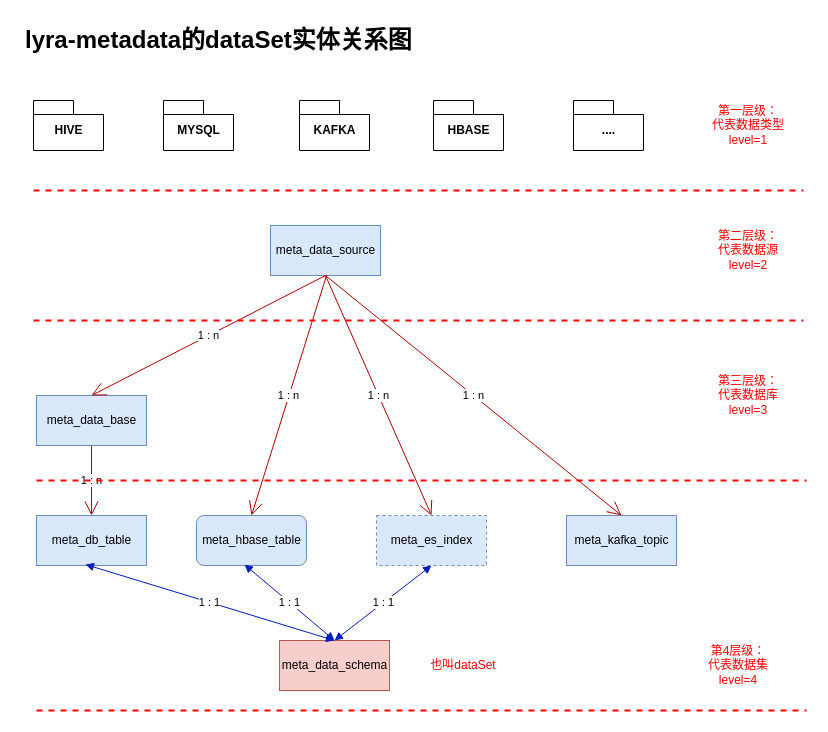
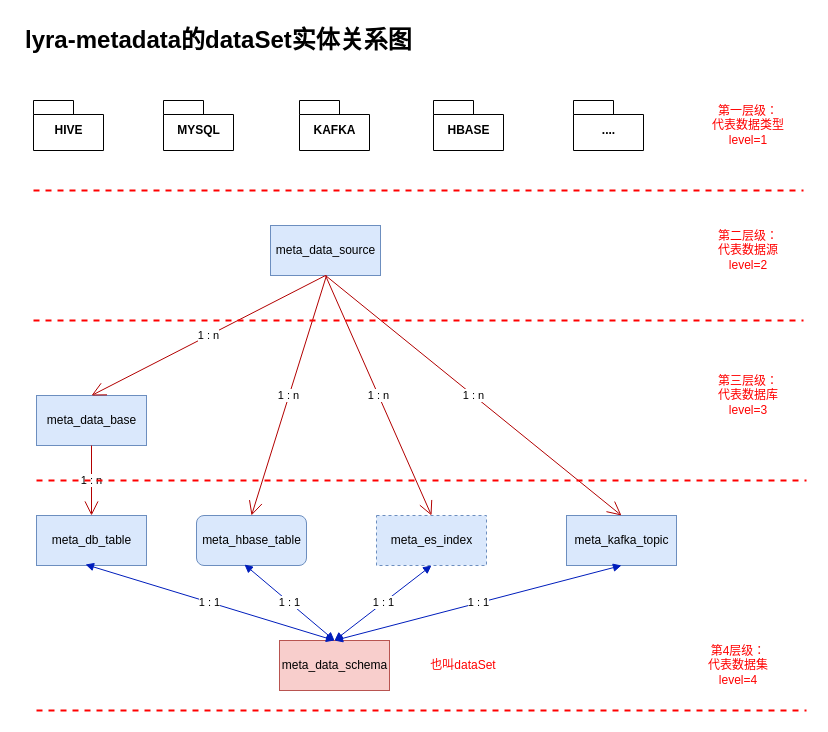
+ <mxCell id="15" value="1 : 1" style="endArrow=block;startArrow=block;endFill=1;startFill=1;html=1;rounded=0;fillColor=#0050ef;strokeColor=#001DBC;entryX=0.5;entryY=0;entryDx=0;entryDy=0;exitX=0.5;exitY=1;exitDx=0;exitDy=0;" edge="1" parent="1" source="8" target="2"><mxGeometry width="160" relative="1" as="geometry"><mxPoint x="94.95" y="574" as="sourcePoint" /><mxPoint x="335" y="741" as="targetPoint" /></mxGeometry></mxCell>
